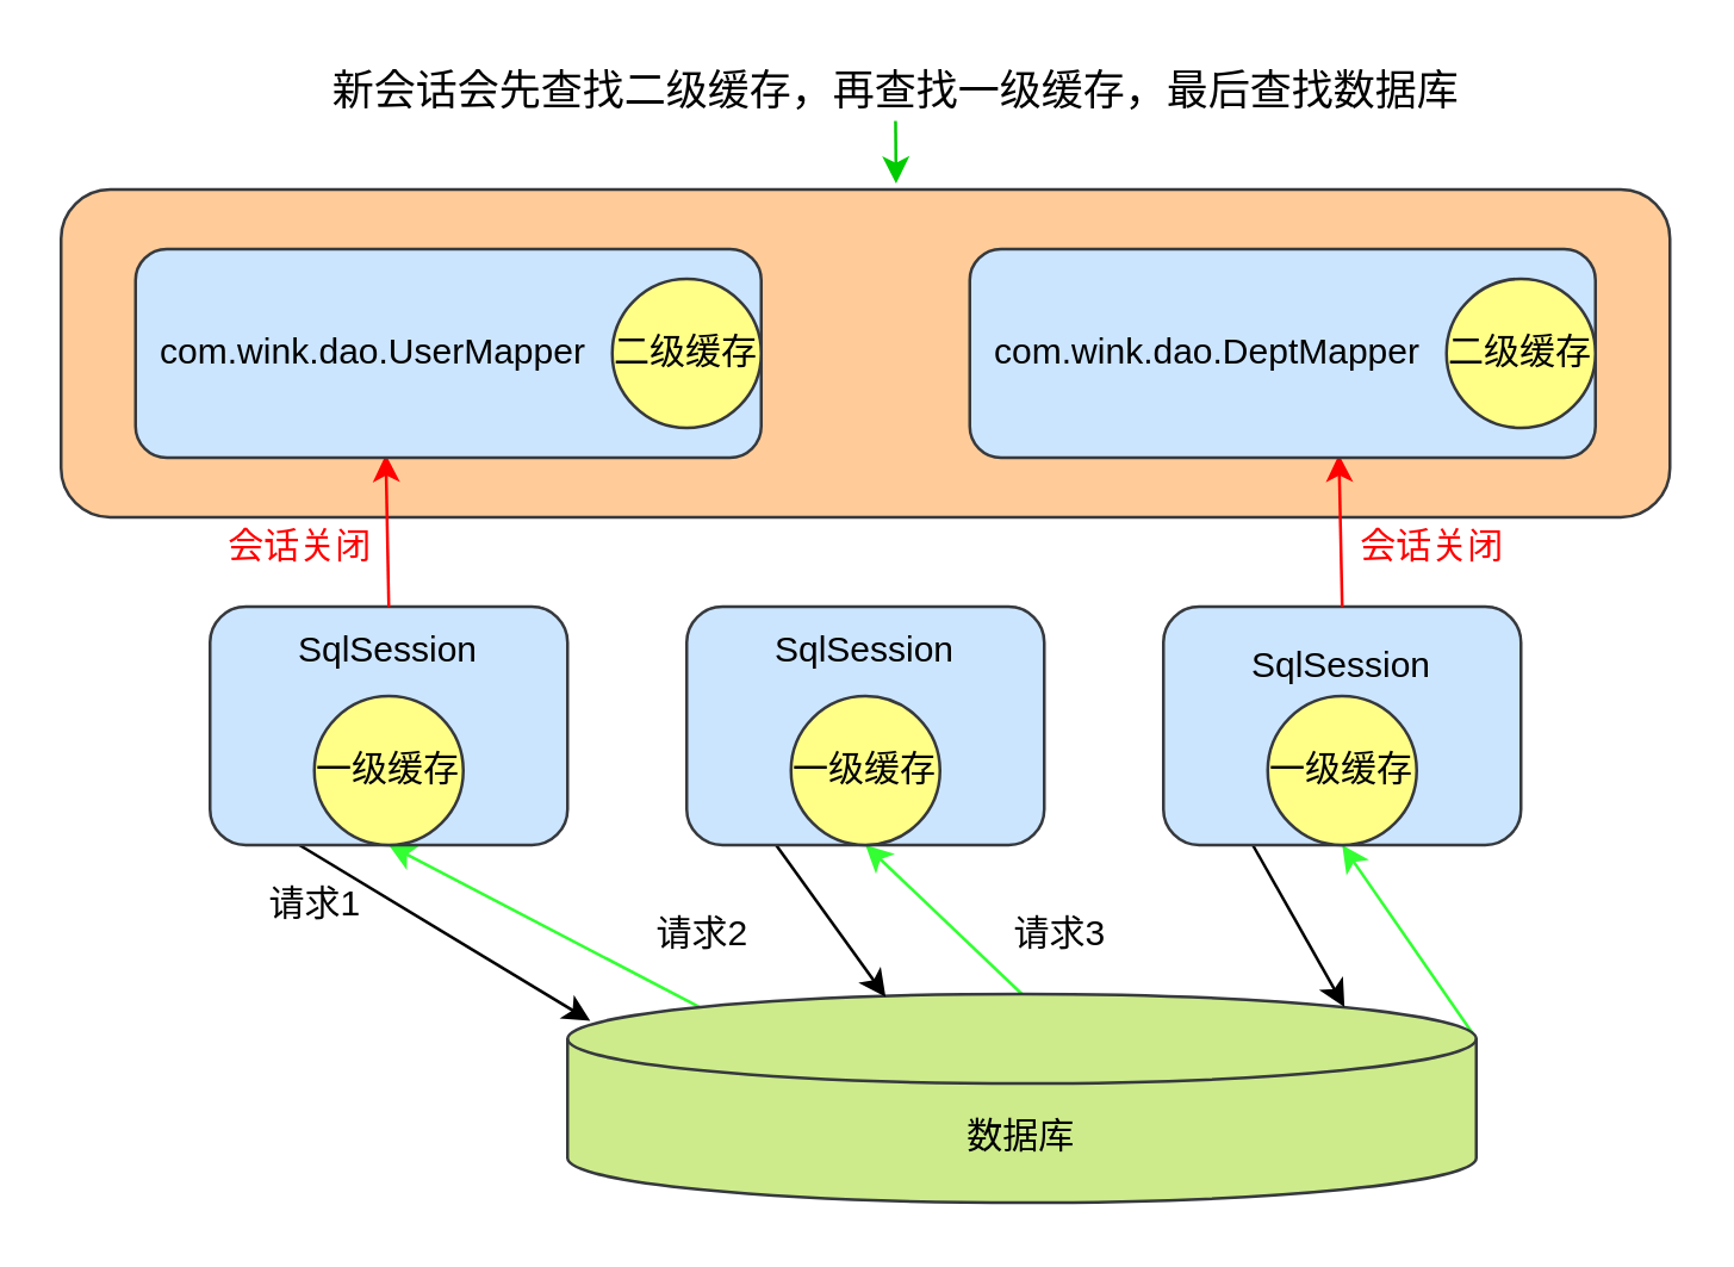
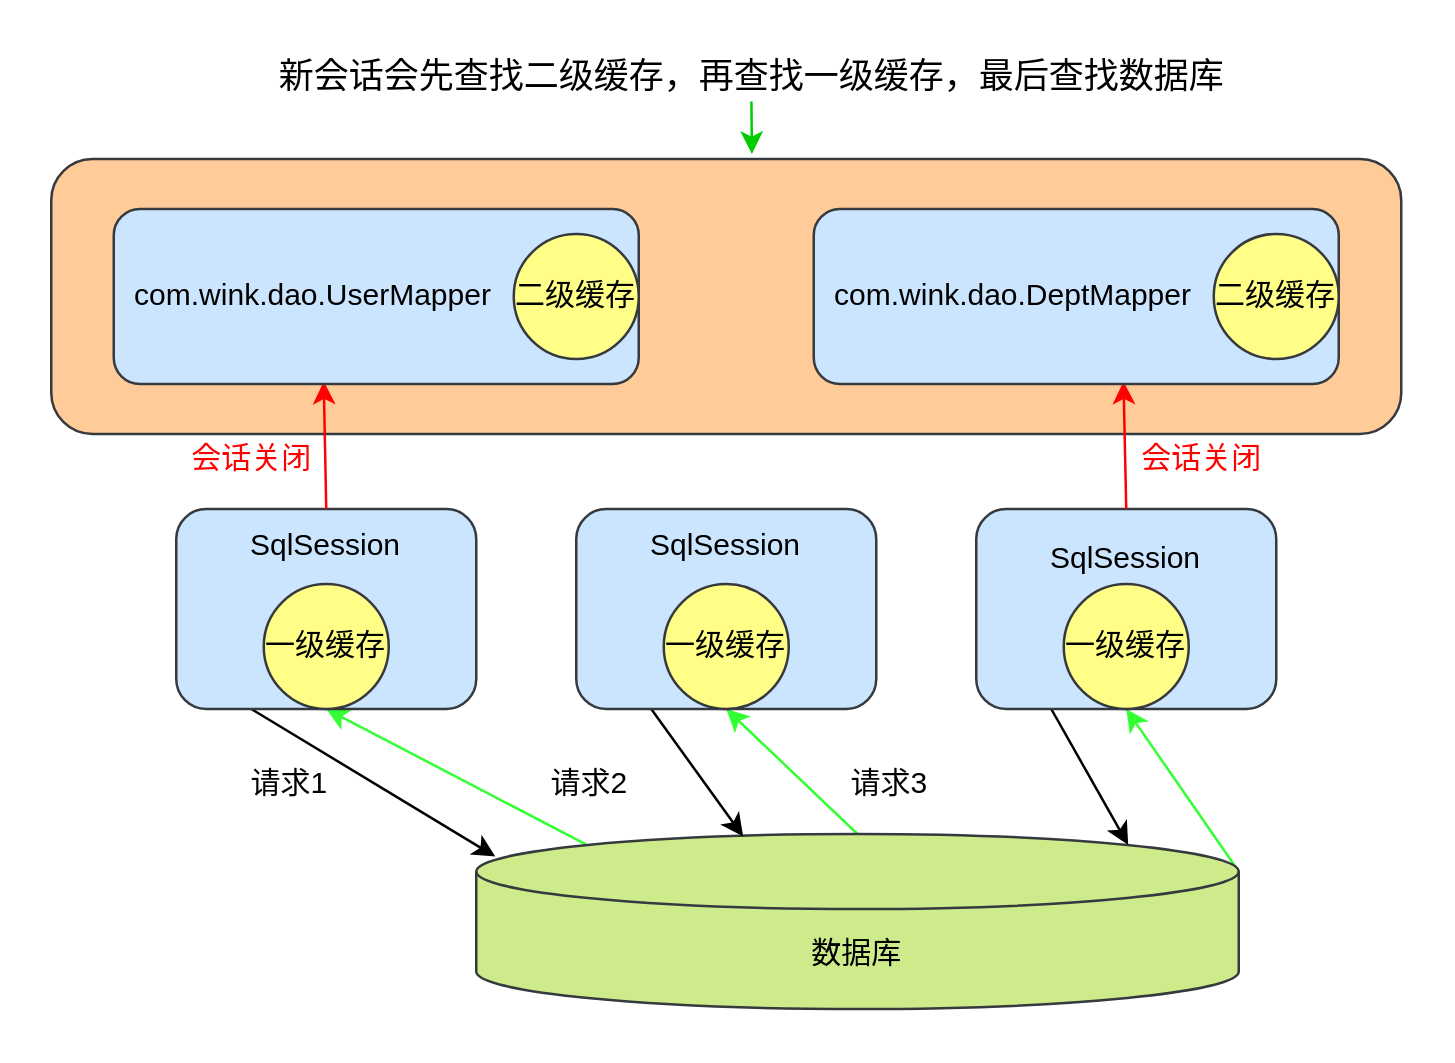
- <mxCell id="21" value="请求1" style="text;html=1;align=center;verticalAlign=middle;resizable=0;points=[];autosize=1;strokeColor=none;fillColor=none;" vertex="1" parent="1"><mxGeometry x="80" y="293" width="50" height="20" as="geometry" /></mxCell>
+ <mxCell id="21" value="请求1" style="text;html=1;align=center;verticalAlign=middle;resizable=0;points=[];autosize=1;strokeColor=none;fillColor=none;" vertex="1" parent="1"><mxGeometry x="90" y="303" width="50" height="20" as="geometry" /></mxCell>
